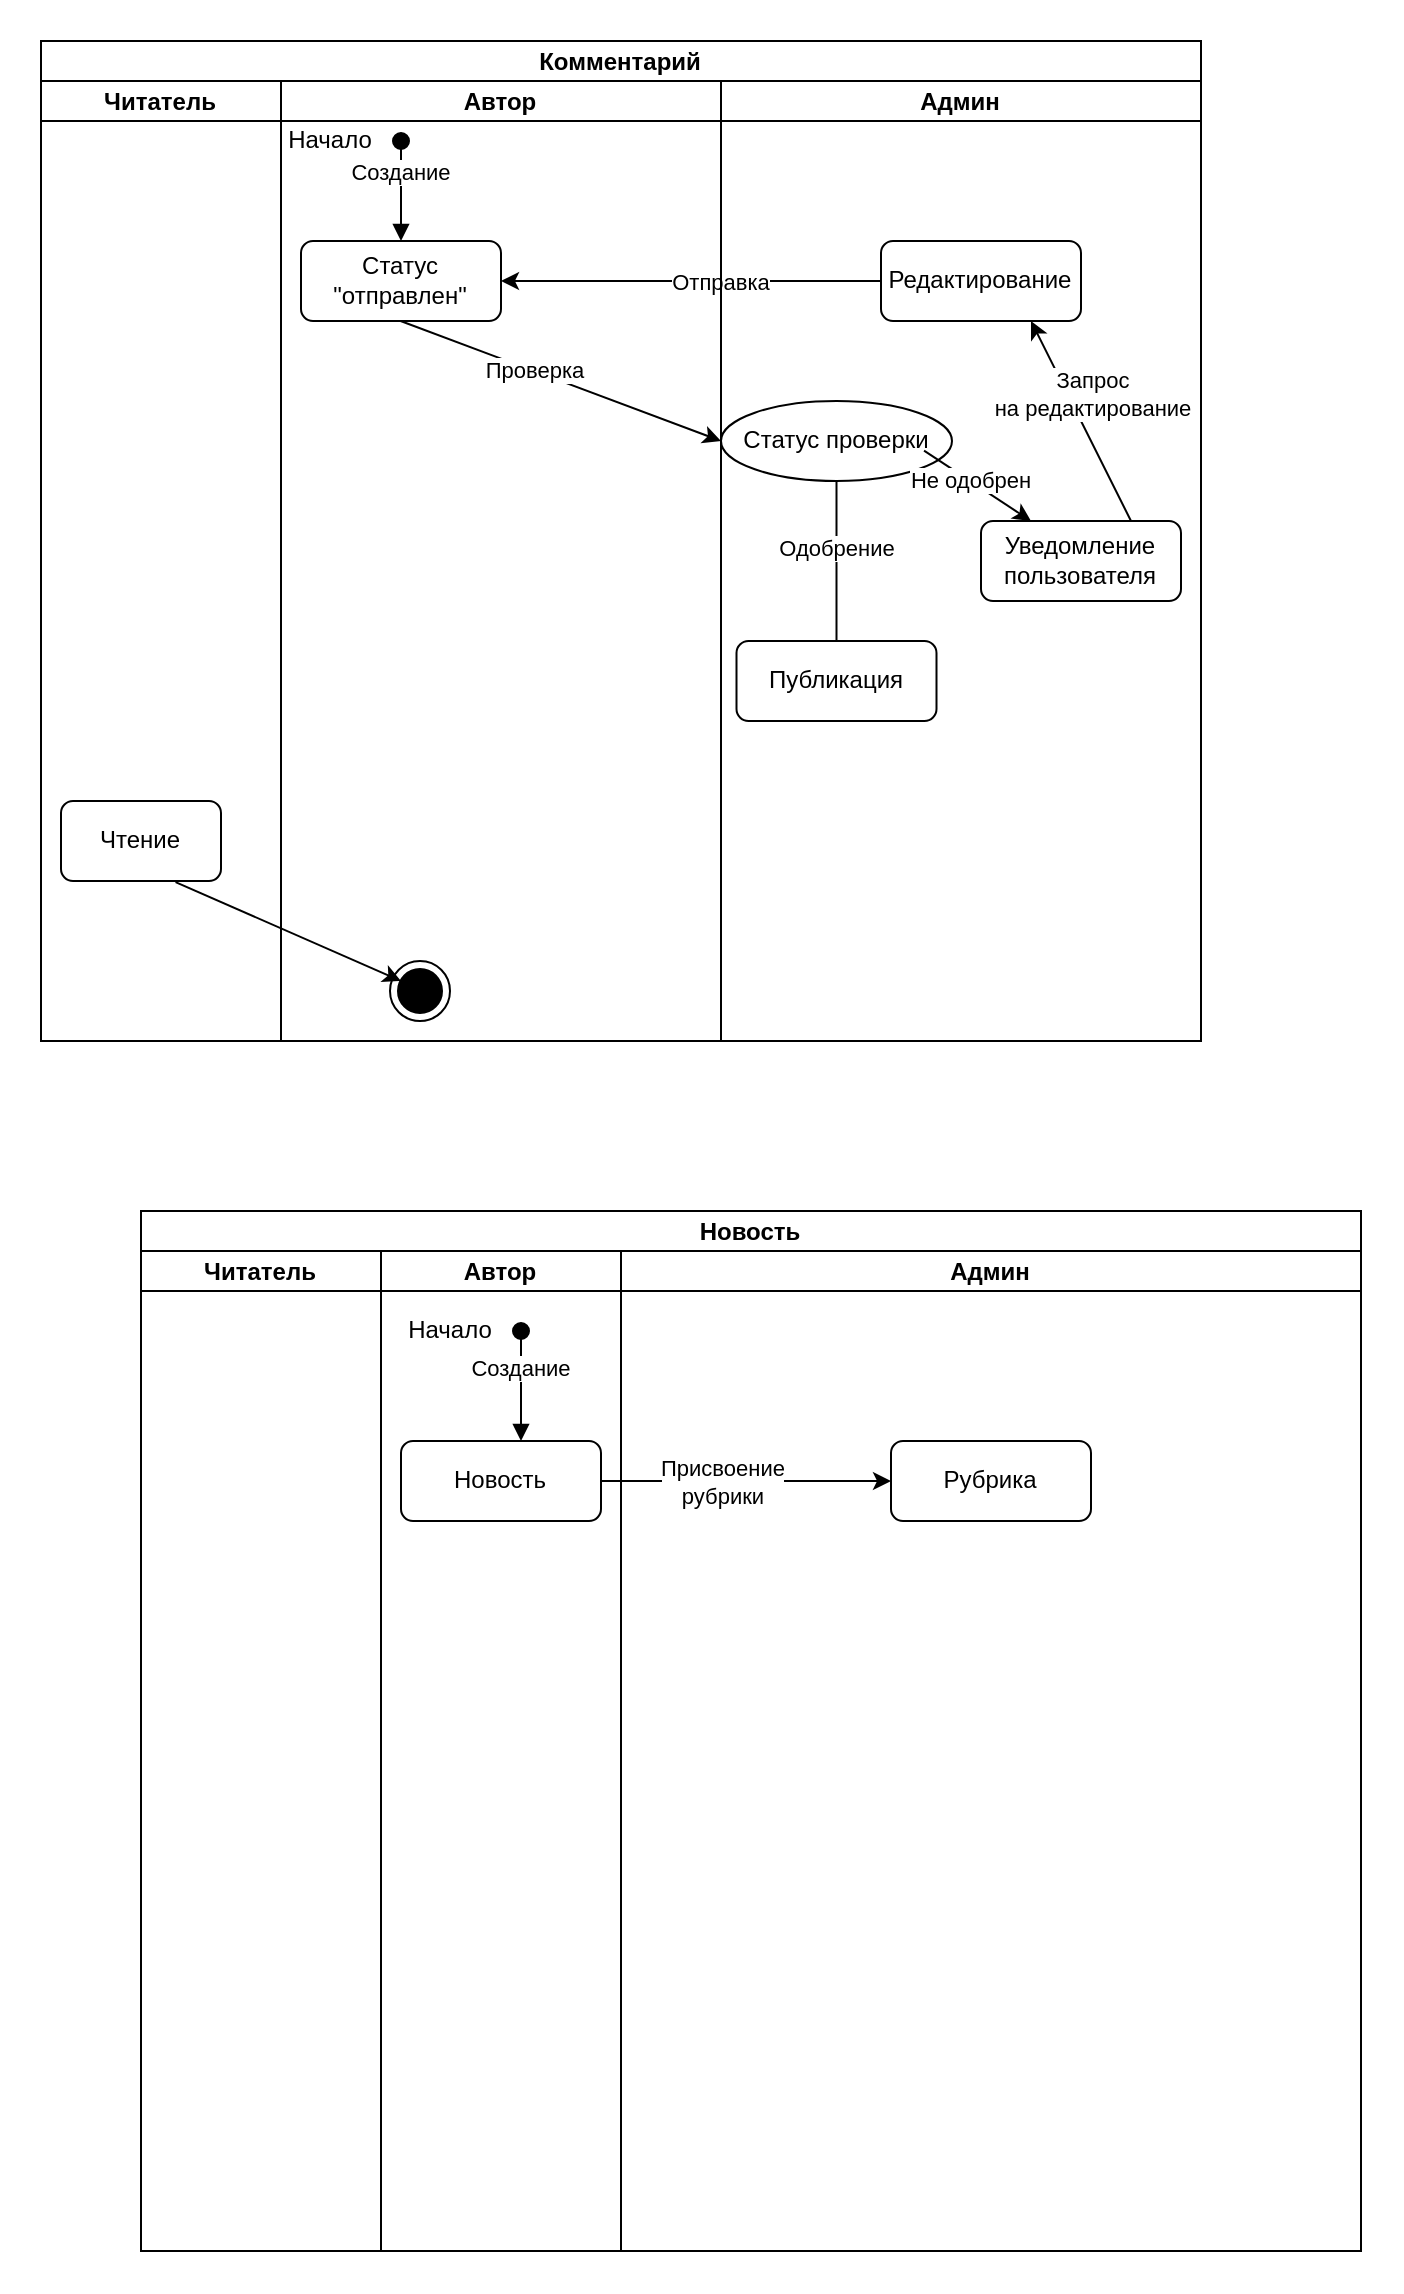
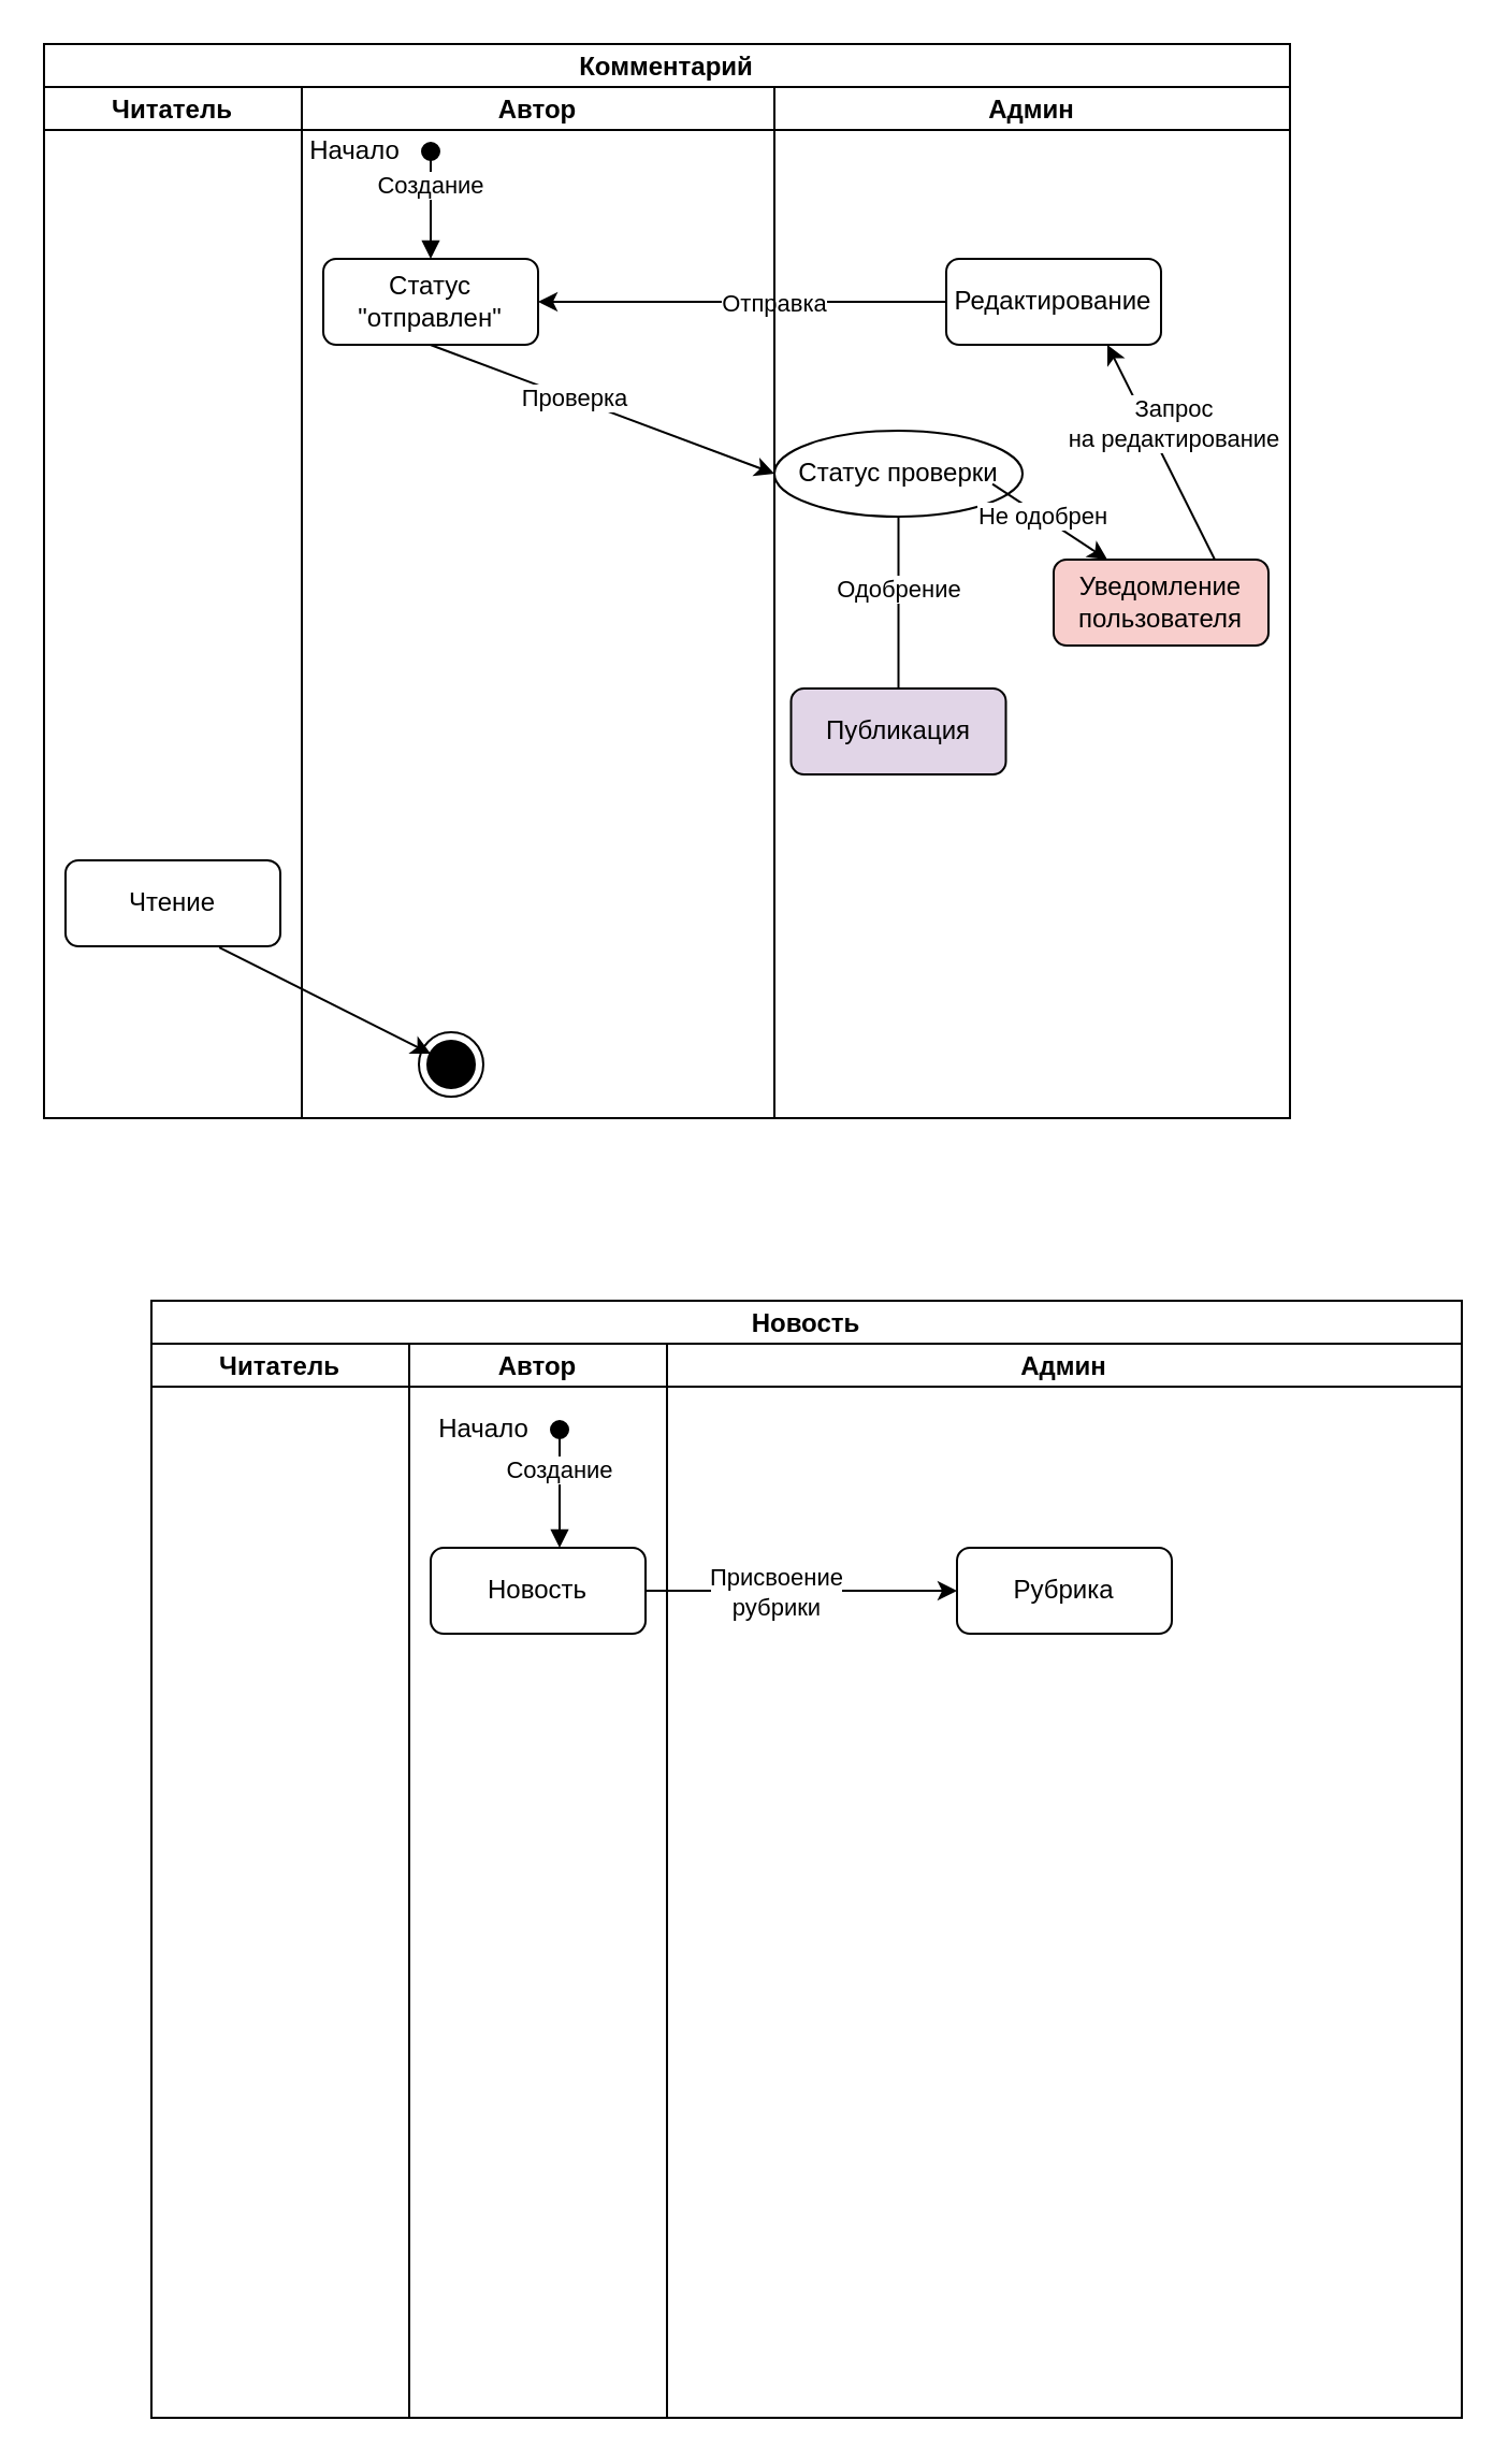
- <mxCell id="16" value="Уведомление пользователя" style="rounded=1;whiteSpace=wrap;html=1;" vertex="1" parent="14"><mxGeometry x="130" y="220" width="100" height="40" as="geometry" /></mxCell>
+ <mxCell id="16" value="Уведомление пользователя" style="rounded=1;whiteSpace=wrap;html=1;fillColor=#f8cecc;" vertex="1" parent="14"><mxGeometry x="130" y="220" width="100" height="40" as="geometry" /></mxCell>
- <mxCell id="22" value="Публикация" style="rounded=1;whiteSpace=wrap;html=1;" vertex="1" parent="14"><mxGeometry x="7.75" y="280" width="100" height="40" as="geometry" /></mxCell>
+ <mxCell id="22" value="Публикация" style="rounded=1;whiteSpace=wrap;html=1;fillColor=#e1d5e7;" vertex="1" parent="14"><mxGeometry x="7.75" y="280" width="100" height="40" as="geometry" /></mxCell>
- <mxCell id="10" value="Чтение" style="rounded=1;whiteSpace=wrap;html=1;" vertex="1" parent="9"><mxGeometry x="10" y="360" width="80" height="40" as="geometry" /></mxCell>
+ <mxCell id="10" value="Чтение" style="rounded=1;whiteSpace=wrap;html=1;" vertex="1" parent="9"><mxGeometry x="10" y="360" width="100" height="40" as="geometry" /></mxCell>
